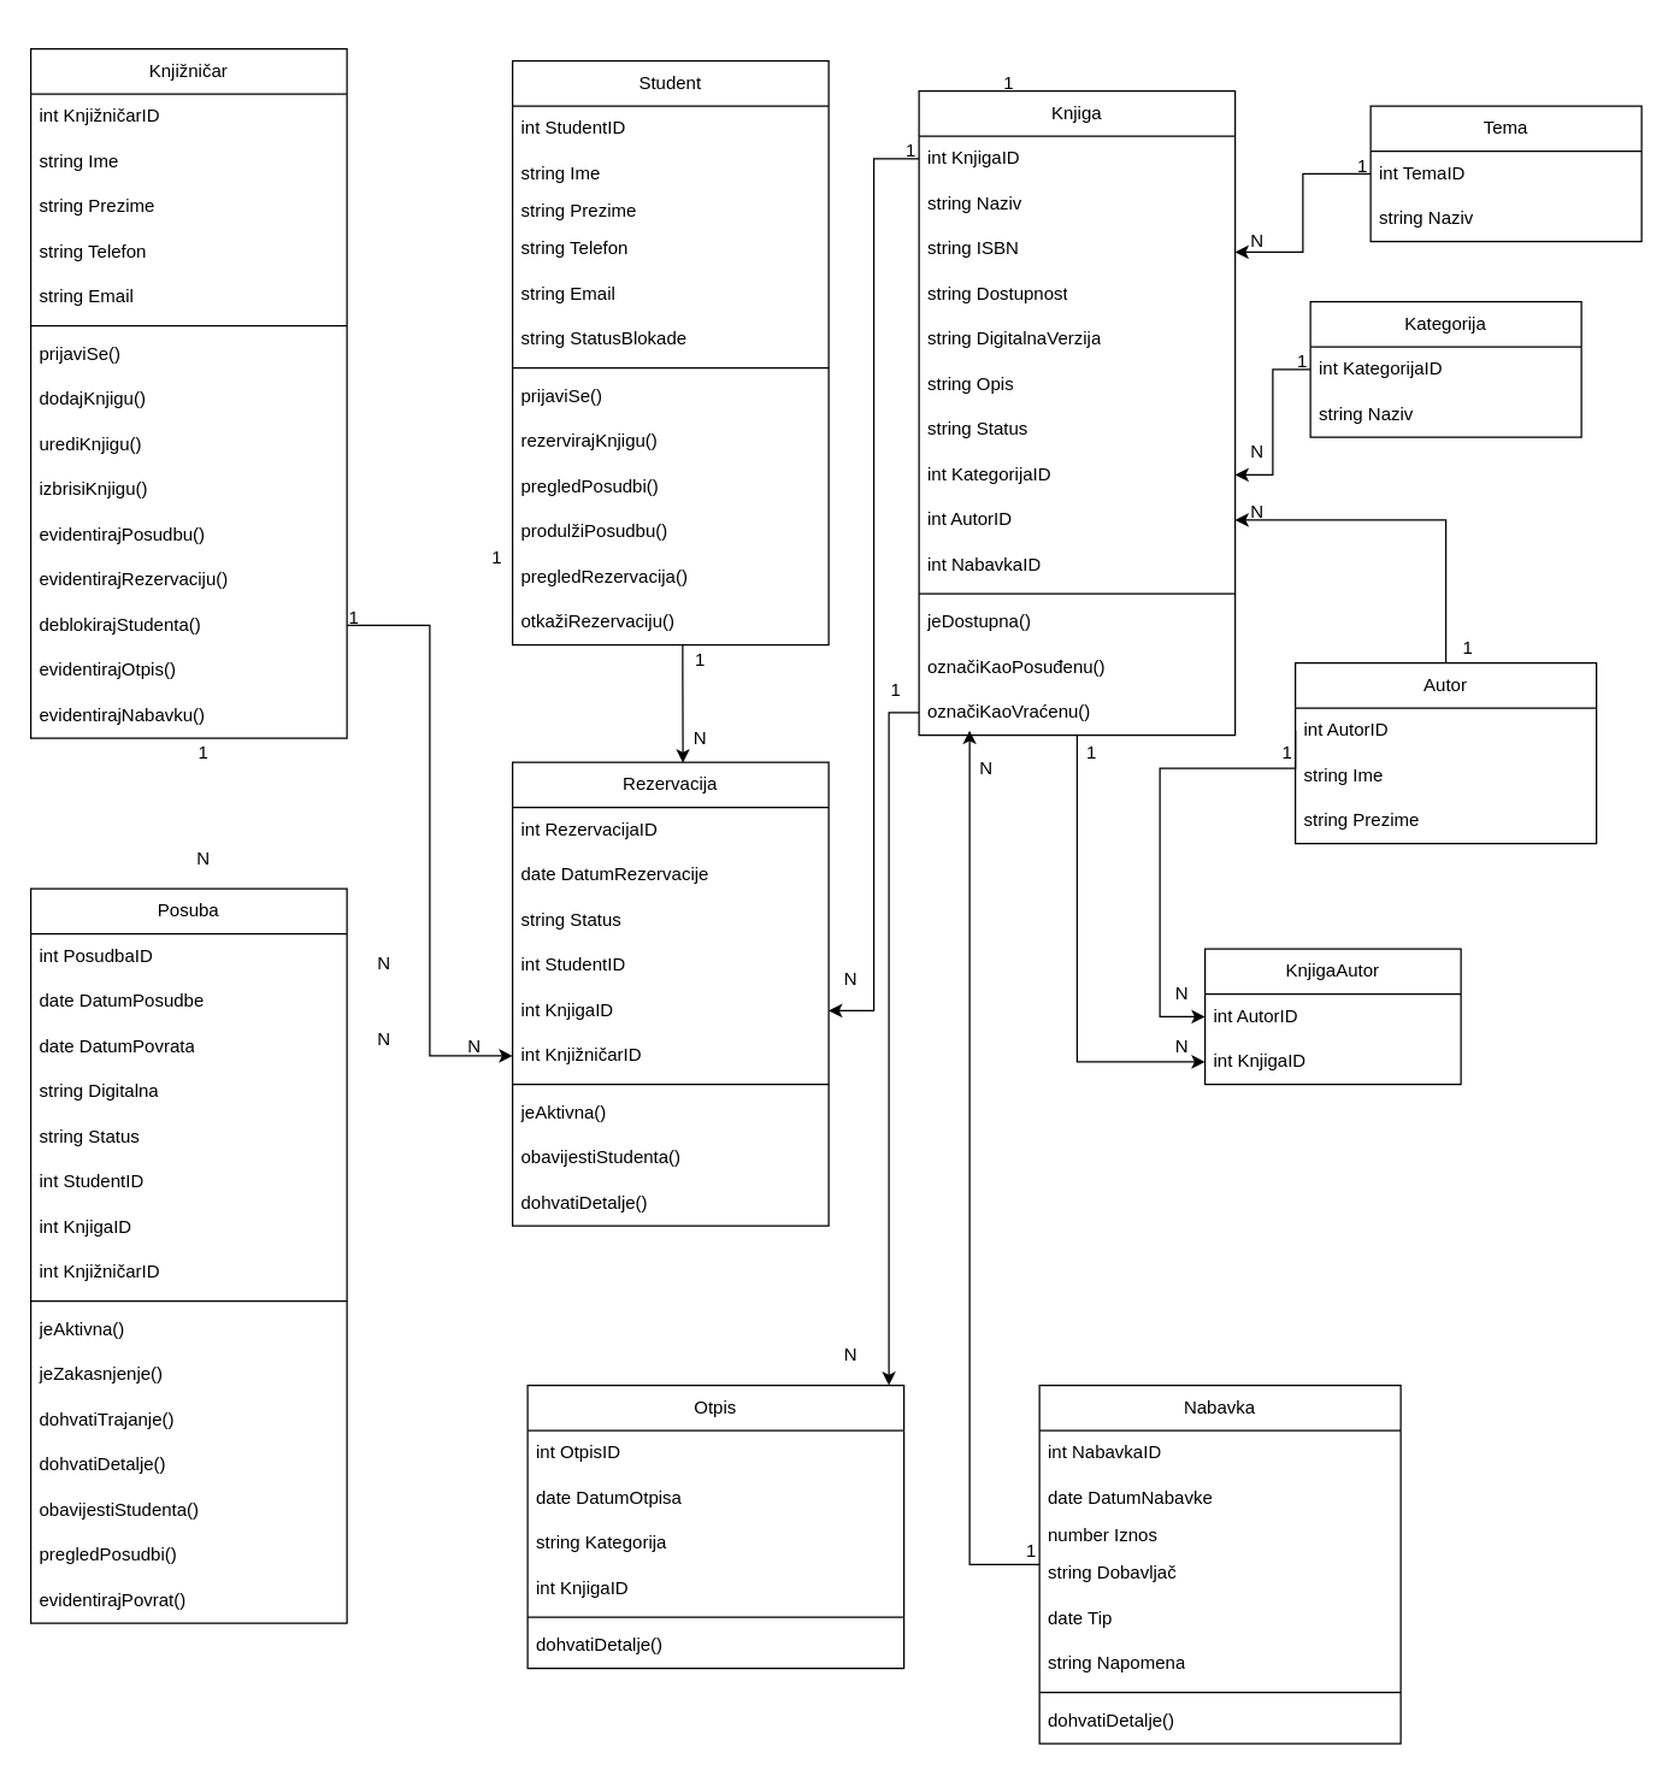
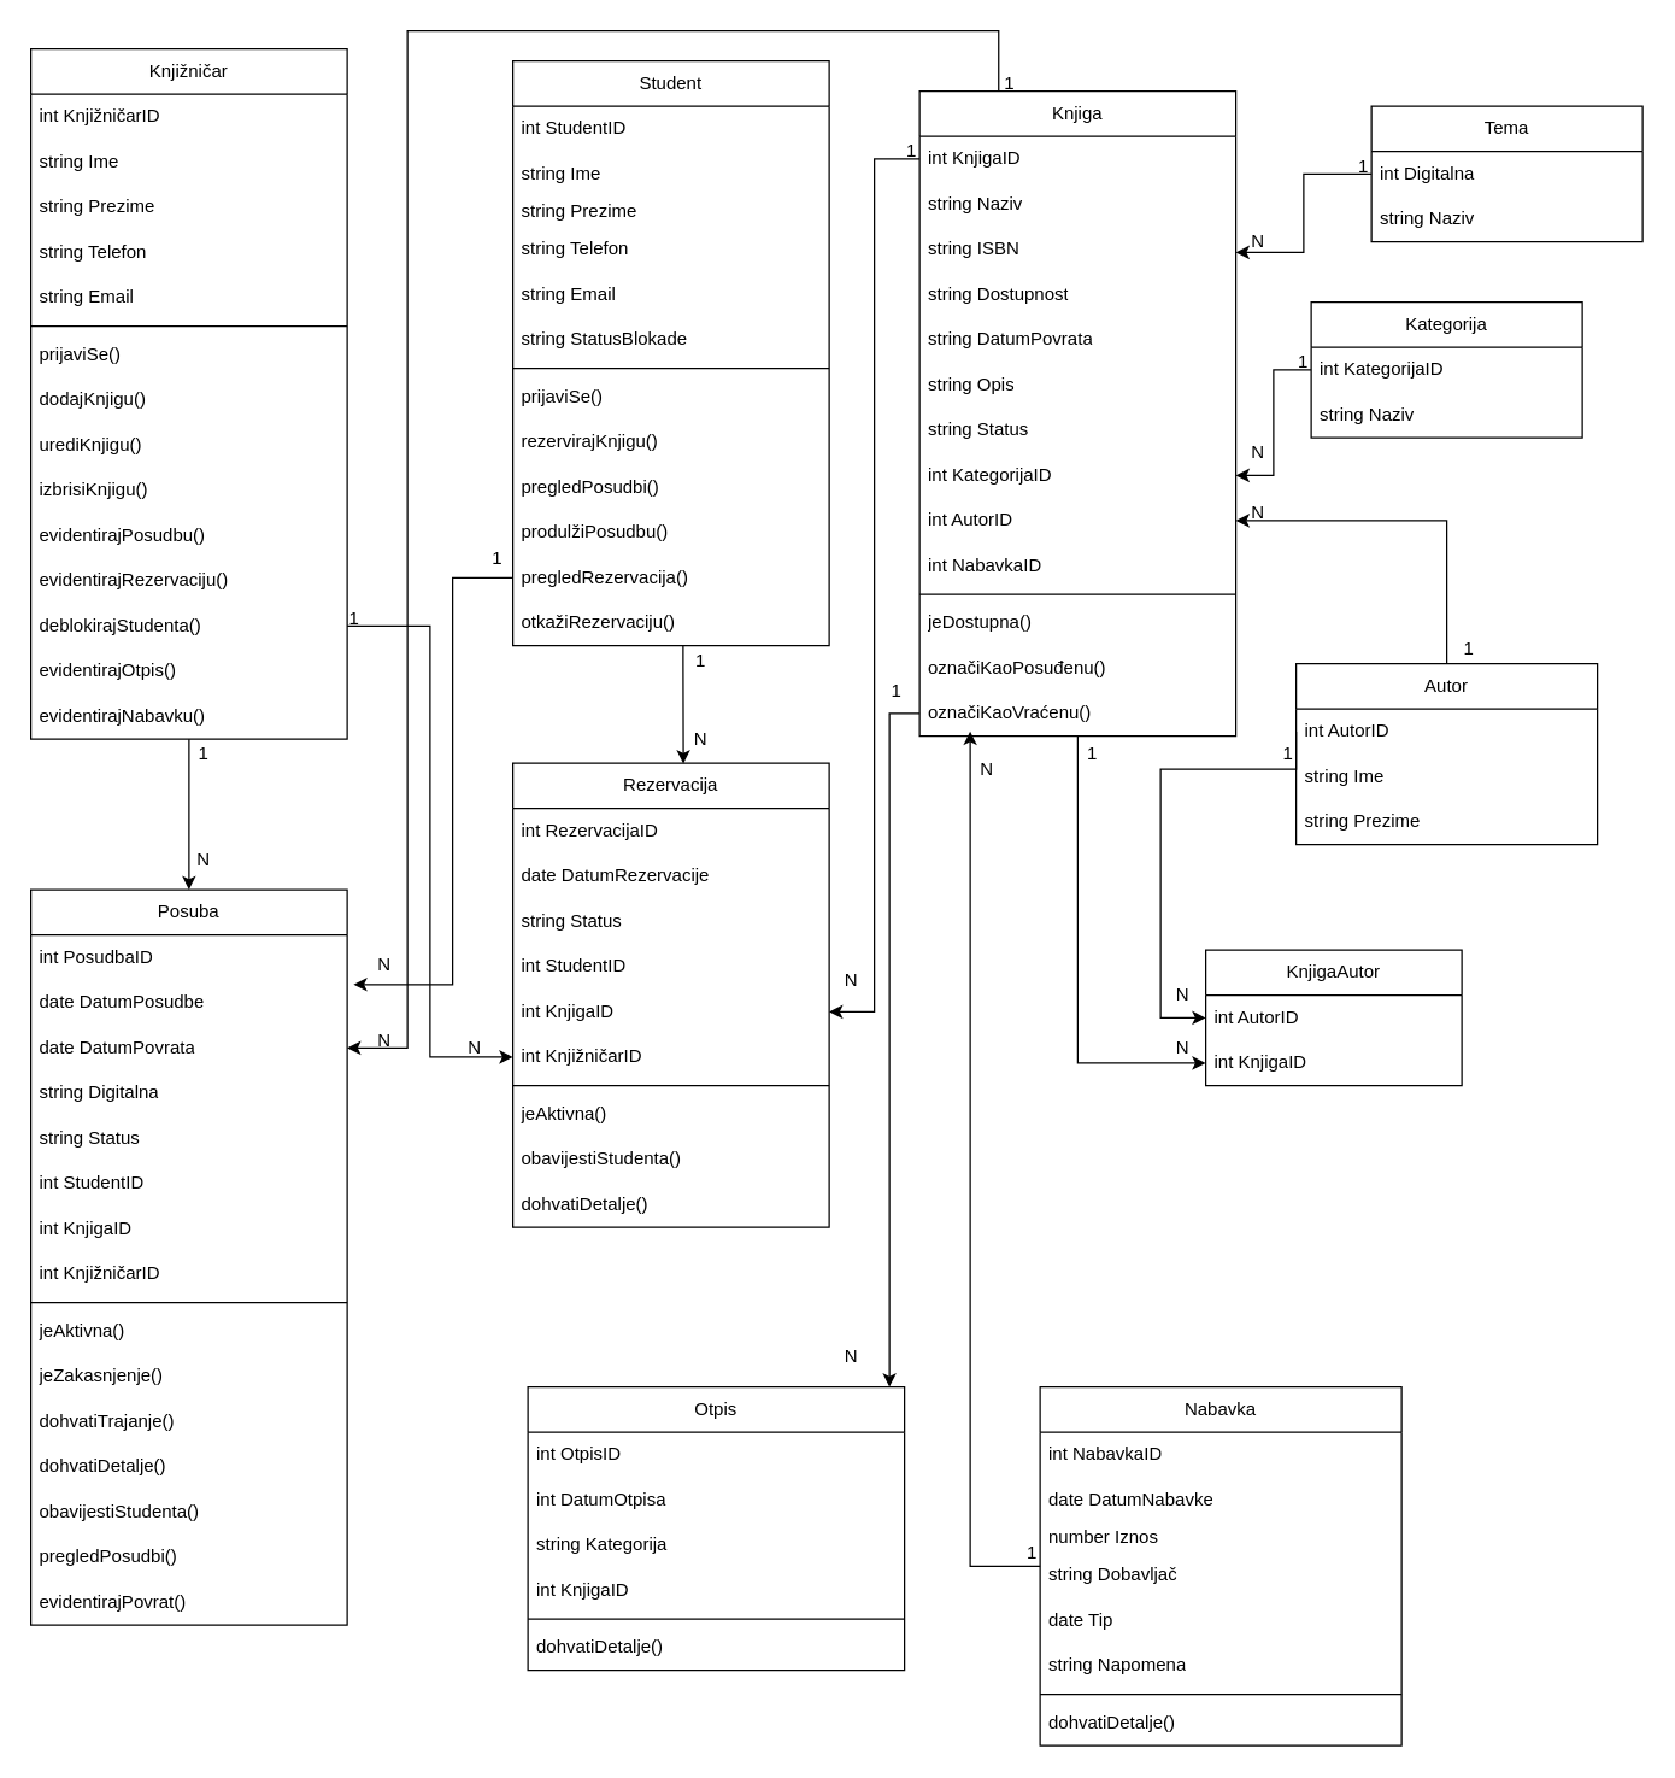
- <mxCell id="138" value="int TemaID" style="text;strokeColor=none;fillColor=none;align=left;verticalAlign=middle;spacingLeft=4;spacingRight=4;overflow=hidden;points=[[0,0.5],[1,0.5]];portConstraint=eastwest;rotatable=0;whiteSpace=wrap;html=1;" vertex="1" parent="137"><mxGeometry y="30" width="180" height="30" as="geometry" /></mxCell>
+ <mxCell id="138" value="int Digitalna" style="text;strokeColor=none;fillColor=none;align=left;verticalAlign=middle;spacingLeft=4;spacingRight=4;overflow=hidden;points=[[0,0.5],[1,0.5]];portConstraint=eastwest;rotatable=0;whiteSpace=wrap;html=1;" vertex="1" parent="137"><mxGeometry y="30" width="180" height="30" as="geometry" /></mxCell>
+ <mxCell id="33" style="edgeStyle=orthogonalEdgeStyle;rounded=0;orthogonalLoop=1;jettySize=auto;html=1;exitX=0.25;exitY=0;exitDx=0;exitDy=0;entryX=1;entryY=0.5;entryDx=0;entryDy=0;" parent="1" source="34" target="55" edge="1"><mxGeometry relative="1" as="geometry"><Array as="points"><mxPoint x="663" y="20" /><mxPoint x="270" y="20" /><mxPoint x="270" y="695" /></Array></mxGeometry></mxCell>
- <mxCell id="39" value="string DigitalnaVerzija" style="text;strokeColor=none;fillColor=none;align=left;verticalAlign=middle;spacingLeft=4;spacingRight=4;overflow=hidden;points=[[0,0.5],[1,0.5]];portConstraint=eastwest;rotatable=0;whiteSpace=wrap;html=1;" parent="34" vertex="1"><mxGeometry y="150" width="210" height="30" as="geometry" /></mxCell>
+ <mxCell id="39" value="string DatumPovrata" style="text;strokeColor=none;fillColor=none;align=left;verticalAlign=middle;spacingLeft=4;spacingRight=4;overflow=hidden;points=[[0,0.5],[1,0.5]];portConstraint=eastwest;rotatable=0;whiteSpace=wrap;html=1;" parent="34" vertex="1"><mxGeometry y="150" width="210" height="30" as="geometry" /></mxCell>
+ <mxCell id="135" style="edgeStyle=orthogonalEdgeStyle;rounded=0;orthogonalLoop=1;jettySize=auto;html=1;exitX=0;exitY=0.5;exitDx=0;exitDy=0;entryX=1.02;entryY=0.099;entryDx=0;entryDy=0;entryPerimeter=0;" parent="1" source="14" target="54" edge="1"><mxGeometry relative="1" as="geometry"><Array as="points"><mxPoint x="300" y="383" /><mxPoint x="300" y="653" /></Array></mxGeometry></mxCell>
+ <mxCell id="130" style="edgeStyle=orthogonalEdgeStyle;rounded=0;orthogonalLoop=1;jettySize=auto;html=1;" parent="1" source="31" target="52" edge="1"><mxGeometry relative="1" as="geometry"><Array as="points"><mxPoint x="125" y="520" /><mxPoint x="125" y="520" /></Array></mxGeometry></mxCell>
- <mxCell id="122" value="date DatumOtpisa" style="text;strokeColor=none;fillColor=none;align=left;verticalAlign=middle;spacingLeft=4;spacingRight=4;overflow=hidden;points=[[0,0.5],[1,0.5]];portConstraint=eastwest;rotatable=0;whiteSpace=wrap;html=1;" parent="120" vertex="1"><mxGeometry y="60" width="250" height="30" as="geometry" /></mxCell>
+ <mxCell id="122" value="int DatumOtpisa" style="text;strokeColor=none;fillColor=none;align=left;verticalAlign=middle;spacingLeft=4;spacingRight=4;overflow=hidden;points=[[0,0.5],[1,0.5]];portConstraint=eastwest;rotatable=0;whiteSpace=wrap;html=1;" parent="120" vertex="1"><mxGeometry y="60" width="250" height="30" as="geometry" /></mxCell>
